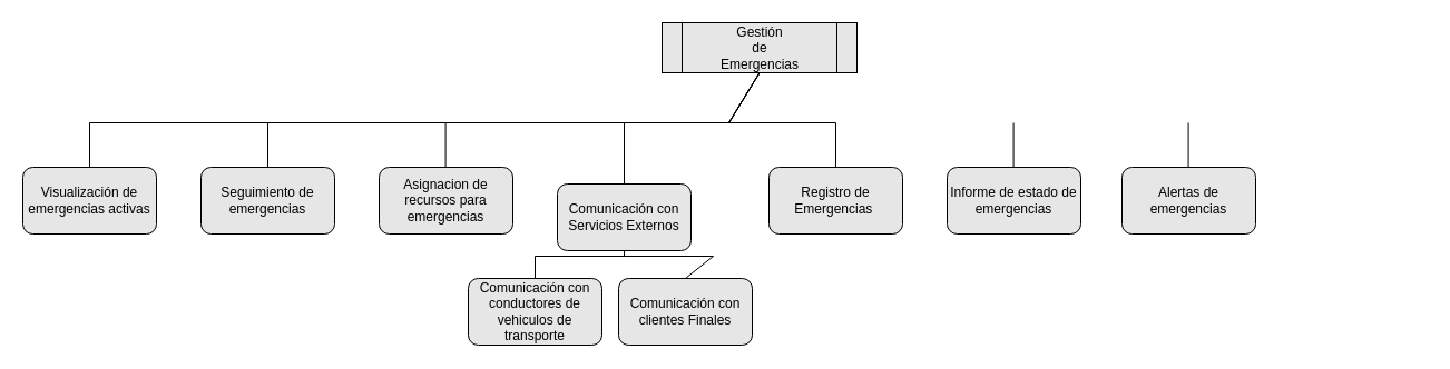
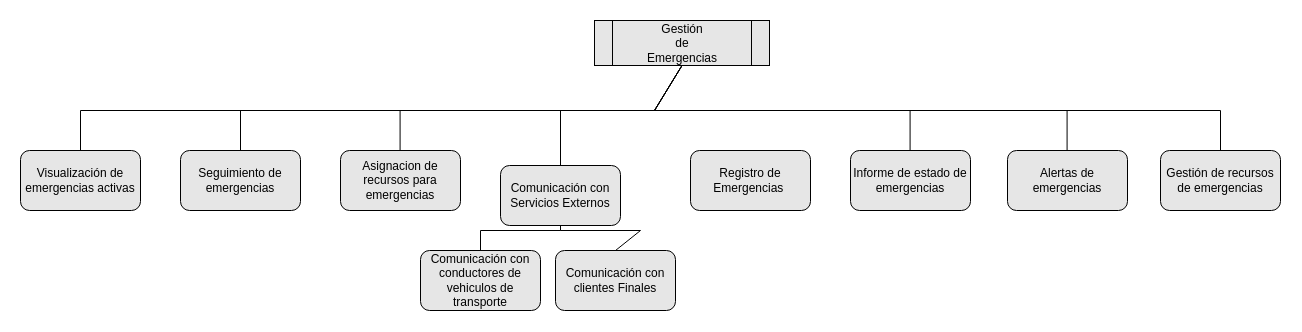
+ <mxCell id="19" value="" style="endArrow=none;html=1;rounded=0;exitX=0.5;exitY=1;exitDx=0;exitDy=0;entryX=0.5;entryY=0;entryDx=0;entryDy=0;fillColor=#E6E6E6;" parent="1" source="2" target="13" edge="1"><mxGeometry width="50" height="50" relative="1" as="geometry"><mxPoint x="930" y="100" as="sourcePoint" /><mxPoint x="980" y="50" as="targetPoint" /><Array as="points"><mxPoint x="654" y="110" /><mxPoint x="1220" y="110" /></Array></mxGeometry></mxCell>
- <mxCell id="7" value="" style="endArrow=none;html=1;rounded=0;exitX=0.5;exitY=0;exitDx=0;exitDy=0;entryX=0.5;entryY=1;entryDx=0;entryDy=0;fillColor=#E6E6E6;" parent="1" source="5" target="2" edge="1"><mxGeometry width="50" height="50" relative="1" as="geometry"><mxPoint x="810" y="70" as="sourcePoint" /><mxPoint x="904" y="0" as="targetPoint" /><Array as="points"><mxPoint x="750" y="110" /><mxPoint x="654" y="110" /></Array></mxGeometry></mxCell>
+ <mxCell id="13" value="Gestión de recursos de emergencias" style="rounded=1;whiteSpace=wrap;html=1;fillColor=#E6E6E6;" parent="1" vertex="1"><mxGeometry x="1160" y="150" width="120" height="60" as="geometry" /></mxCell>
